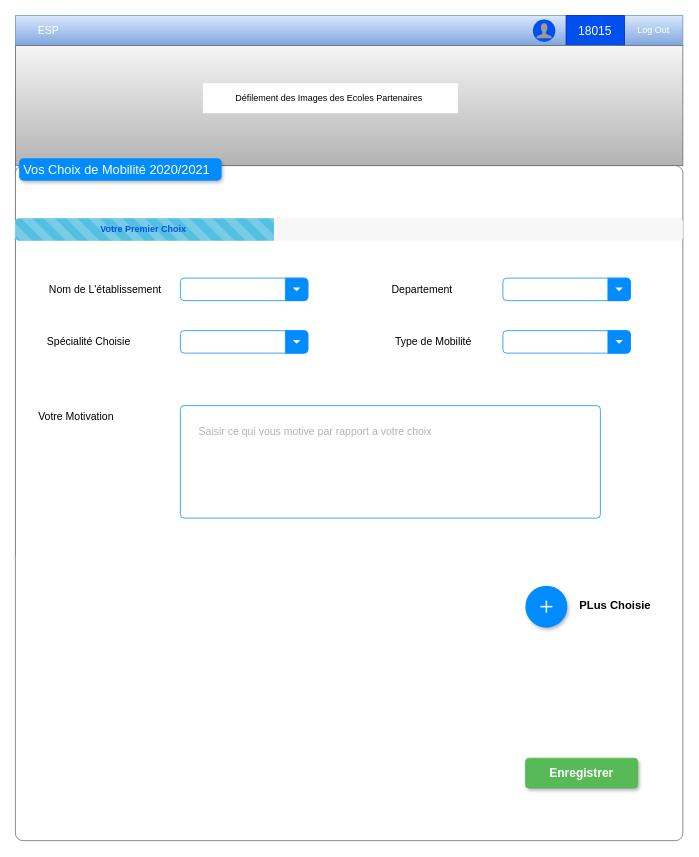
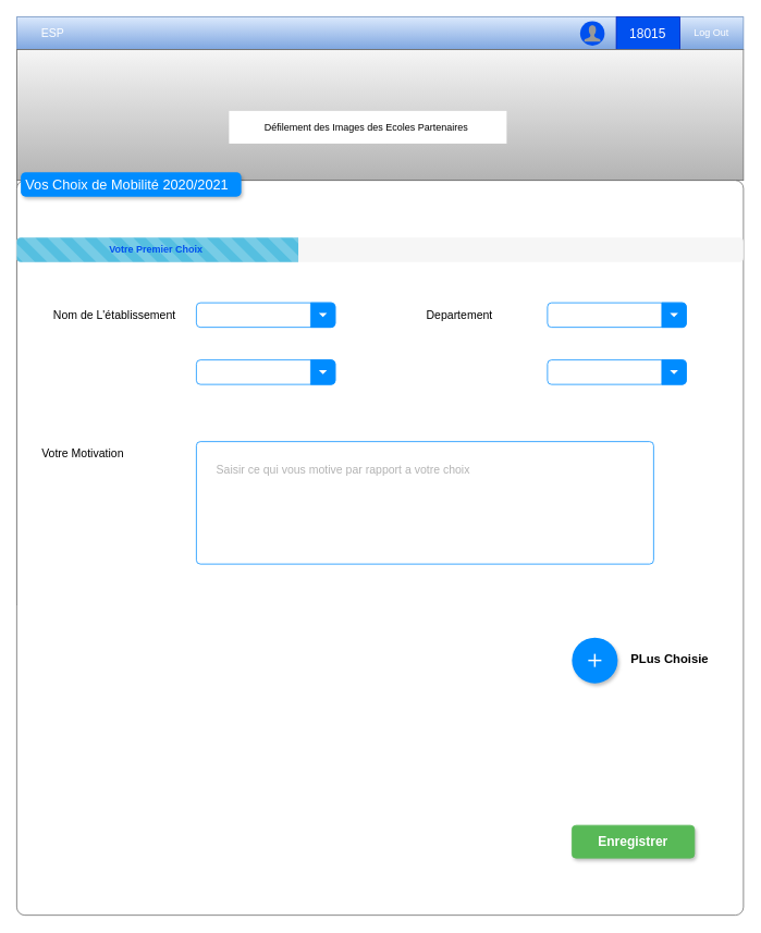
- <mxCell id="38" value="Défilement des Images des Ecoles Partenaires&amp;nbsp;" style="text;html=1;strokeColor=none;fillColor=#ffffff;align=center;verticalAlign=middle;whiteSpace=wrap;rounded=0;" parent="2" vertex="1"><mxGeometry x="250" y="90" width="340" height="40" as="geometry" /></mxCell>
+ <mxCell id="38" value="Défilement des Images des Ecoles Partenaires&amp;nbsp;" style="text;html=1;strokeColor=none;fillColor=#ffffff;align=center;verticalAlign=middle;whiteSpace=wrap;rounded=0;" parent="2" vertex="1"><mxGeometry x="260" y="115" width="340" height="40" as="geometry" /></mxCell>
- <mxCell id="16" value="&lt;font style=&quot;font-size: 14px&quot;&gt;Spécialité Choisie&amp;nbsp;&lt;/font&gt;" style="text;html=1;strokeColor=none;fillColor=none;align=center;verticalAlign=middle;whiteSpace=wrap;rounded=0;" parent="11" vertex="1"><mxGeometry x="40" y="235" width="120" height="20" as="geometry" /></mxCell>
- <mxCell id="15" value="&lt;font style=&quot;font-size: 14px&quot;&gt;Type de Mobilité&lt;/font&gt;" style="text;html=1;strokeColor=none;fillColor=none;align=center;verticalAlign=middle;whiteSpace=wrap;rounded=0;" parent="11" vertex="1"><mxGeometry x="505" y="235" width="105" height="20" as="geometry" /></mxCell>
